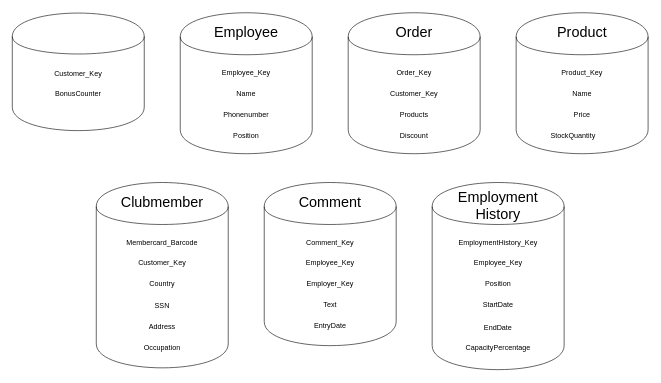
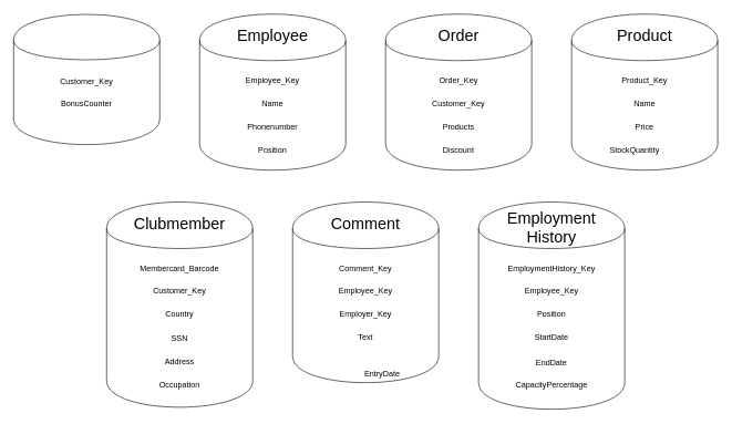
- <mxCell id="24" value="EntryDate" style="text;html=1;strokeColor=none;fillColor=none;align=center;verticalAlign=middle;whiteSpace=wrap;rounded=0;" parent="1" vertex="1"><mxGeometry x="480" y="532.5" width="140" height="20" as="geometry" /></mxCell>
+ <mxCell id="24" value="EntryDate" style="text;html=1;strokeColor=none;fillColor=none;align=center;verticalAlign=middle;whiteSpace=wrap;rounded=0;" parent="1" vertex="1"><mxGeometry x="505" y="552.5" width="140" height="20" as="geometry" /></mxCell>
